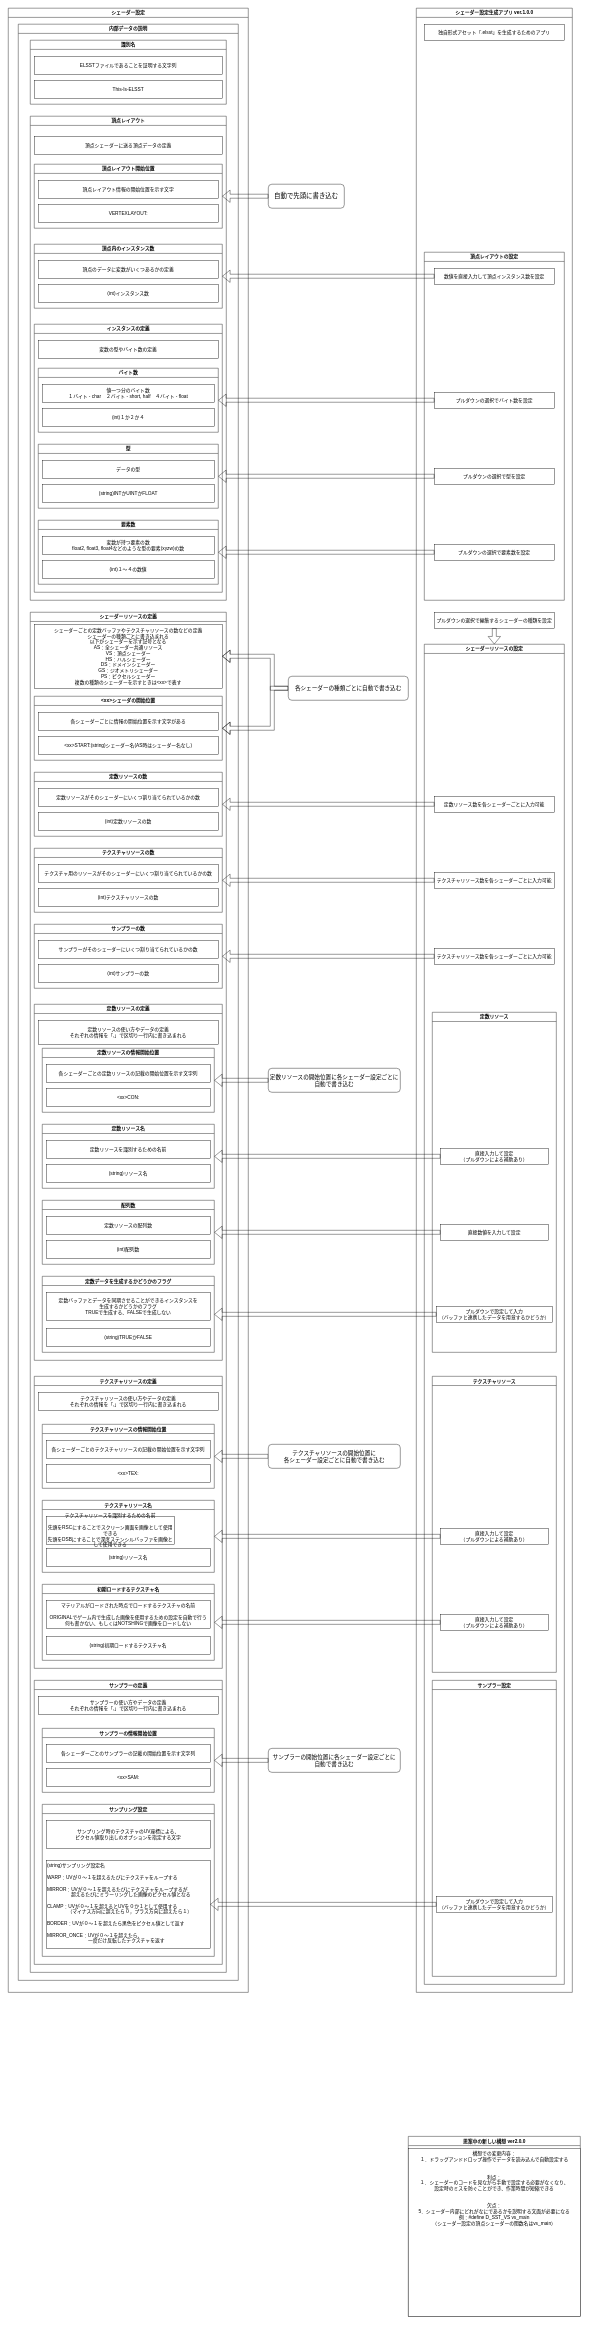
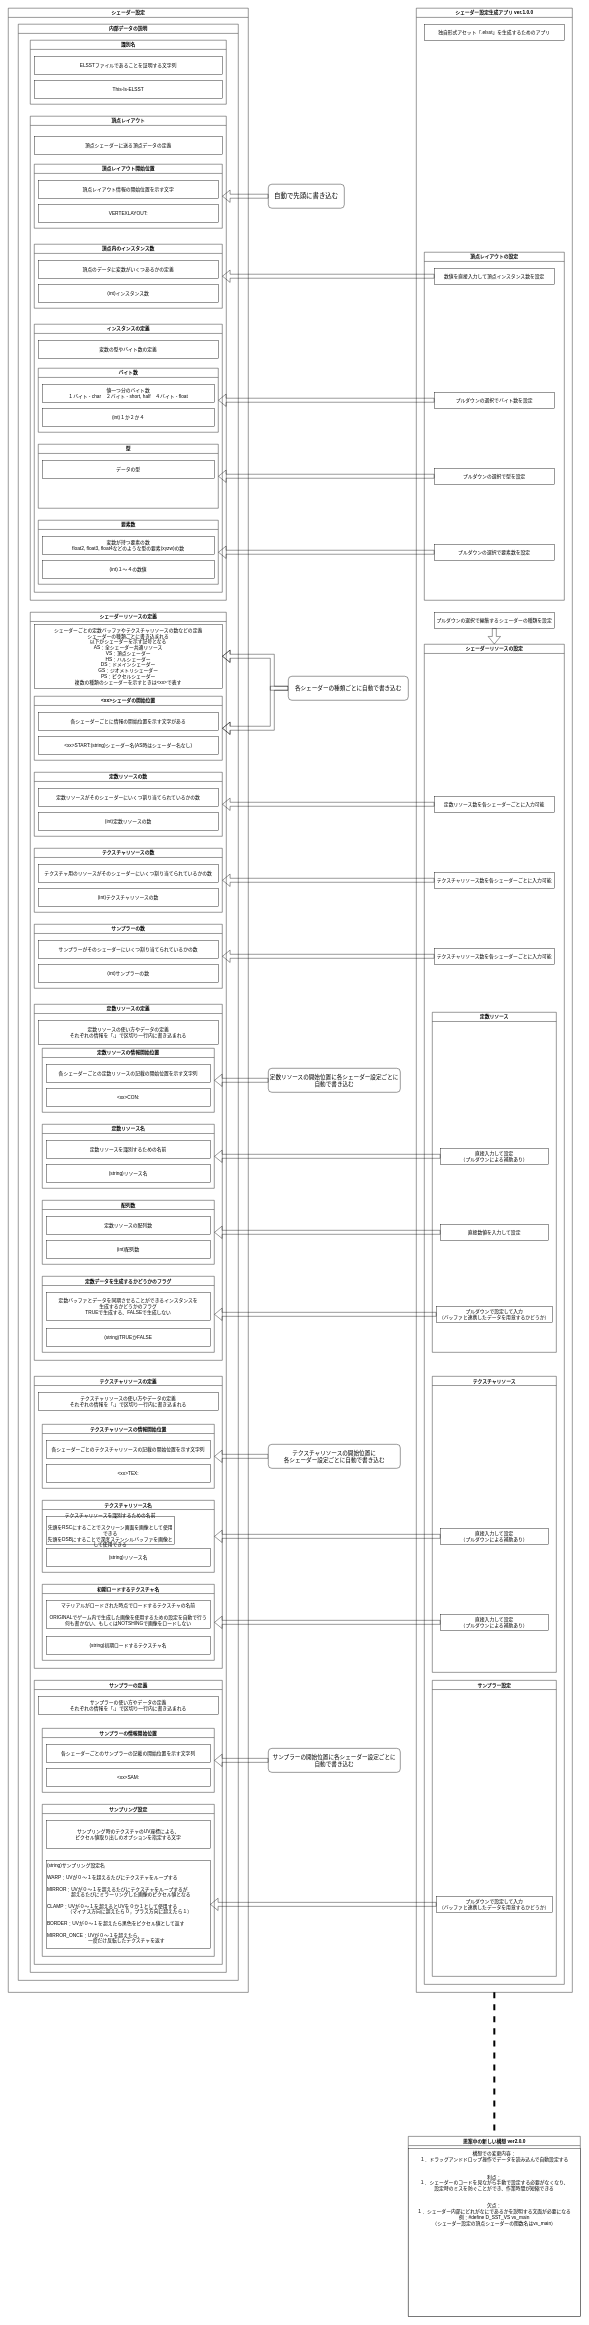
- <mxCell id="43" value="(string)INTかUINTかFLOAT" style="rounded=0;whiteSpace=wrap;html=1;" parent="41" vertex="1"><mxGeometry x="10" y="100" width="430" height="45" as="geometry" /></mxCell>
+ <mxCell id="119" value="" style="endArrow=none;dashed=1;html=1;strokeWidth=5;rounded=0;entryX=0.5;entryY=0;entryDx=0;entryDy=0;exitX=0.5;exitY=1;exitDx=0;exitDy=0;" edge="1" parent="1" target="120" source="2"><mxGeometry width="50" height="50" relative="1" as="geometry"><mxPoint x="1240" y="5040" as="sourcePoint" /><mxPoint x="1530" y="4520" as="targetPoint" /></mxGeometry></mxCell>
- <mxCell id="121" value="構想での変更内容：&lt;br&gt;１．ドラッグアンドドロップ操作でデータを読み込んで自動設定する&lt;br&gt;&lt;br&gt;&lt;br&gt;利点：&lt;br&gt;１．シェーダーのコードを見ながら手動で設定する必要がなくなり、&lt;br&gt;設定時のミスを防ぐことができ、作業時間が短縮できる&lt;br&gt;&lt;br&gt;&lt;br&gt;欠点：&lt;br&gt;5．シェーダー内部にどれがなにであるかを説明する文面が必要になる&lt;br&gt;例：#define D_SST_VS vs_main&lt;br&gt;（シェーダー設定の頂点シェーダーの関数名はvs_main）" style="rounded=0;whiteSpace=wrap;html=1;horizontal=1;verticalAlign=top;" vertex="1" parent="120"><mxGeometry y="30" width="430" height="420" as="geometry" /></mxCell>
+ <mxCell id="121" value="構想での変更内容：&lt;br&gt;１．ドラッグアンドドロップ操作でデータを読み込んで自動設定する&lt;br&gt;&lt;br&gt;&lt;br&gt;利点：&lt;br&gt;１．シェーダーのコードを見ながら手動で設定する必要がなくなり、&lt;br&gt;設定時のミスを防ぐことができ、作業時間が短縮できる&lt;br&gt;&lt;br&gt;&lt;br&gt;欠点：&lt;br&gt;１．シェーダー内部にどれがなにであるかを説明する文面が必要になる&lt;br&gt;例：#define D_SST_VS vs_main&lt;br&gt;（シェーダー設定の頂点シェーダーの関数名はvs_main）" style="rounded=0;whiteSpace=wrap;html=1;horizontal=1;verticalAlign=top;" vertex="1" parent="120"><mxGeometry y="30" width="430" height="420" as="geometry" /></mxCell>
